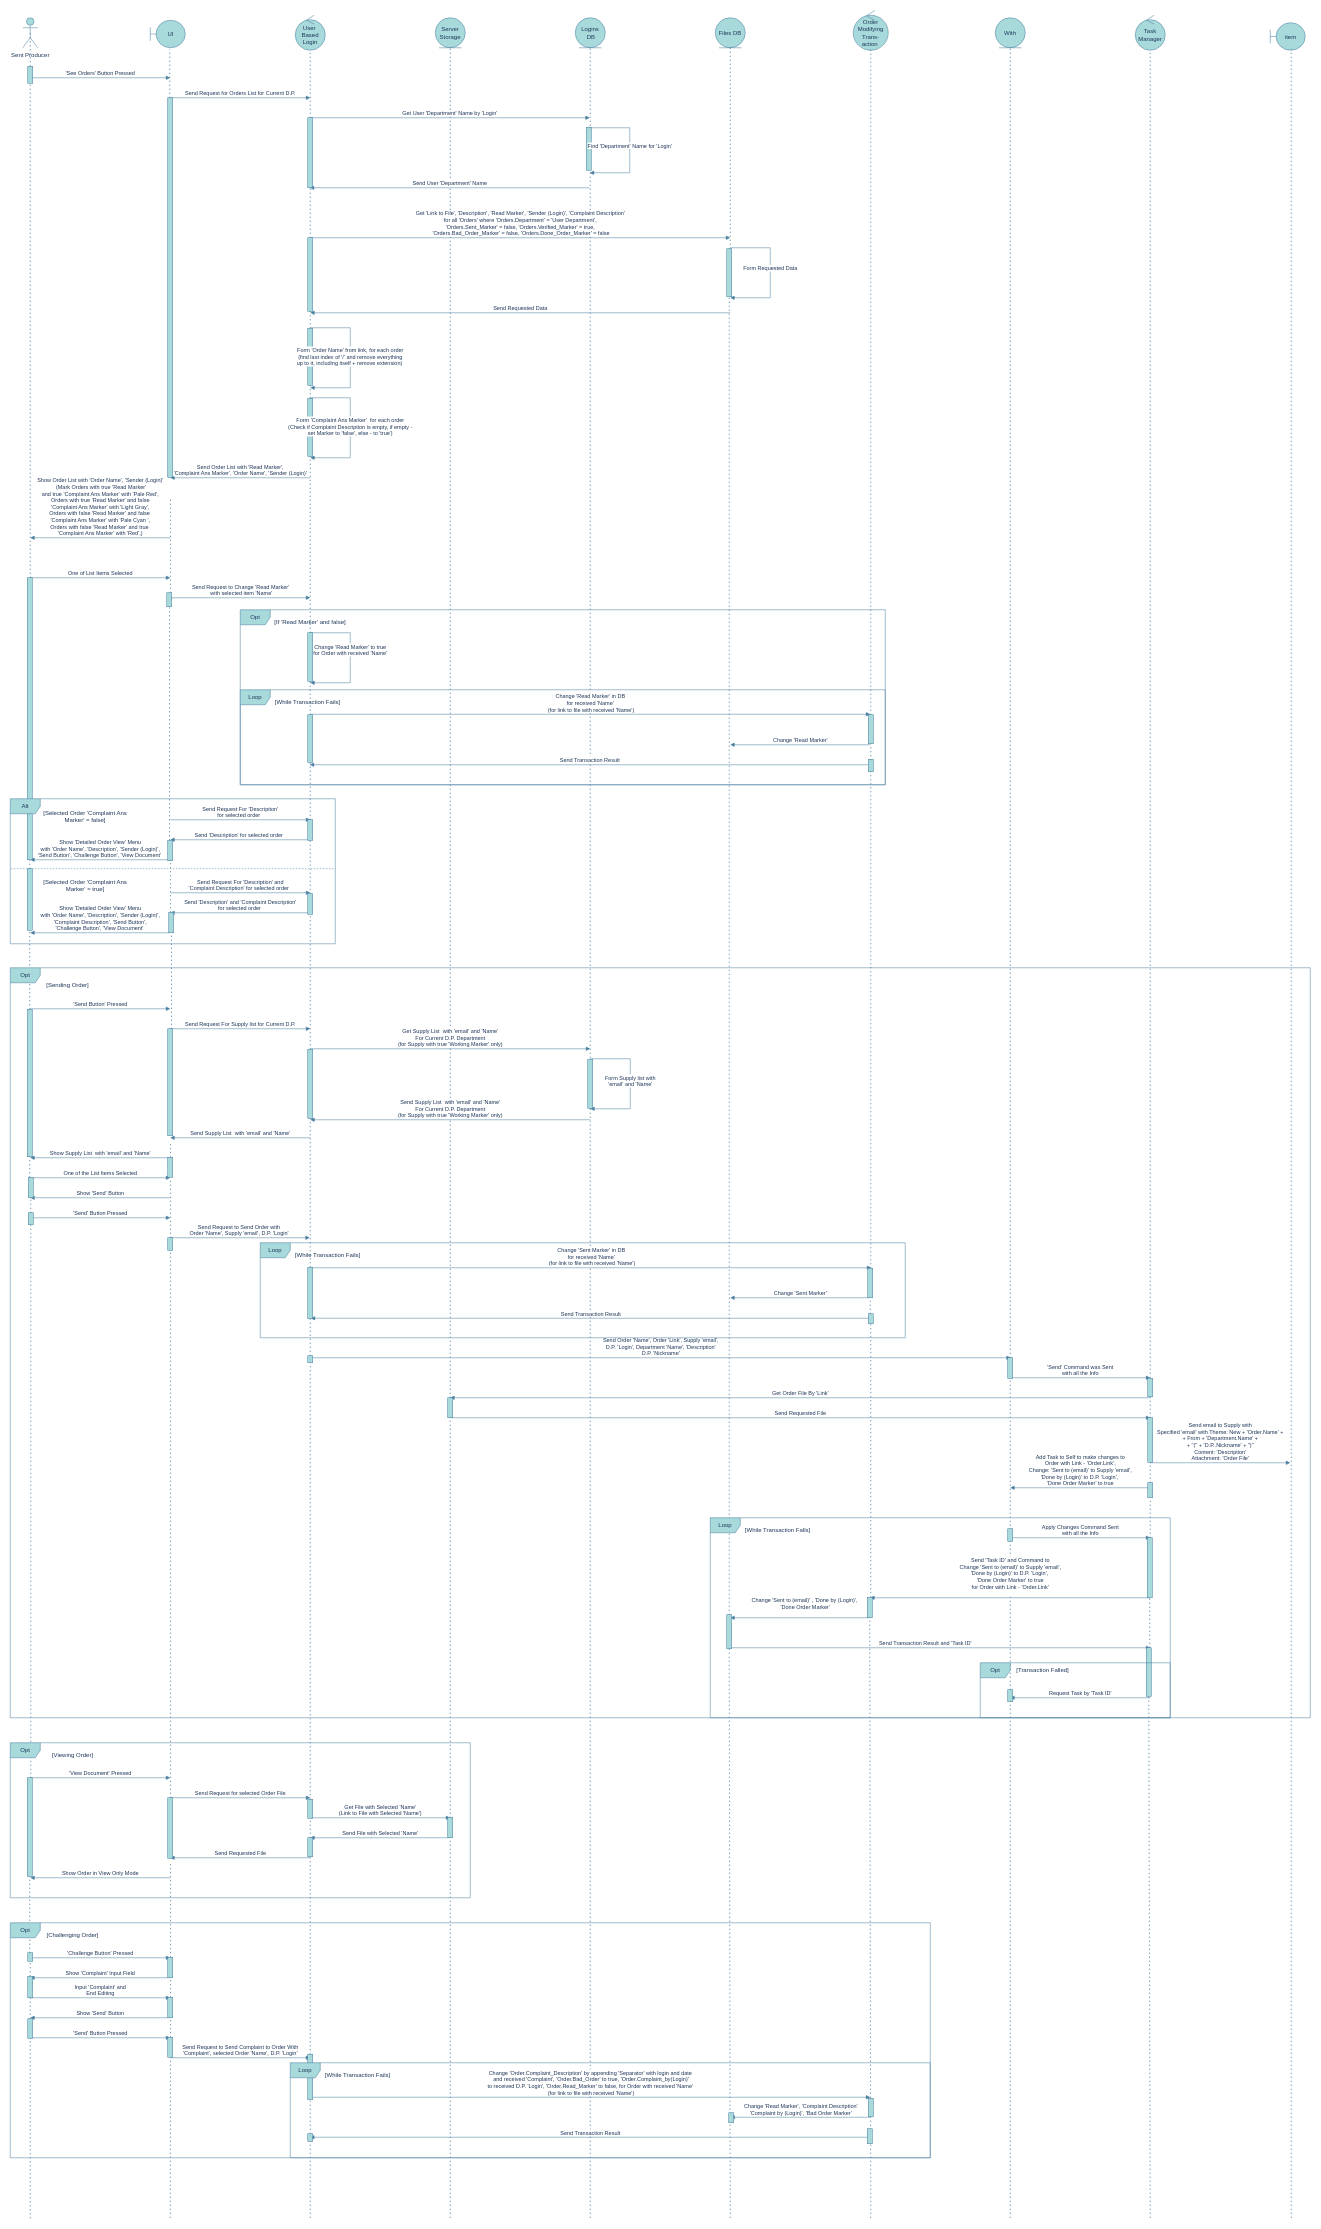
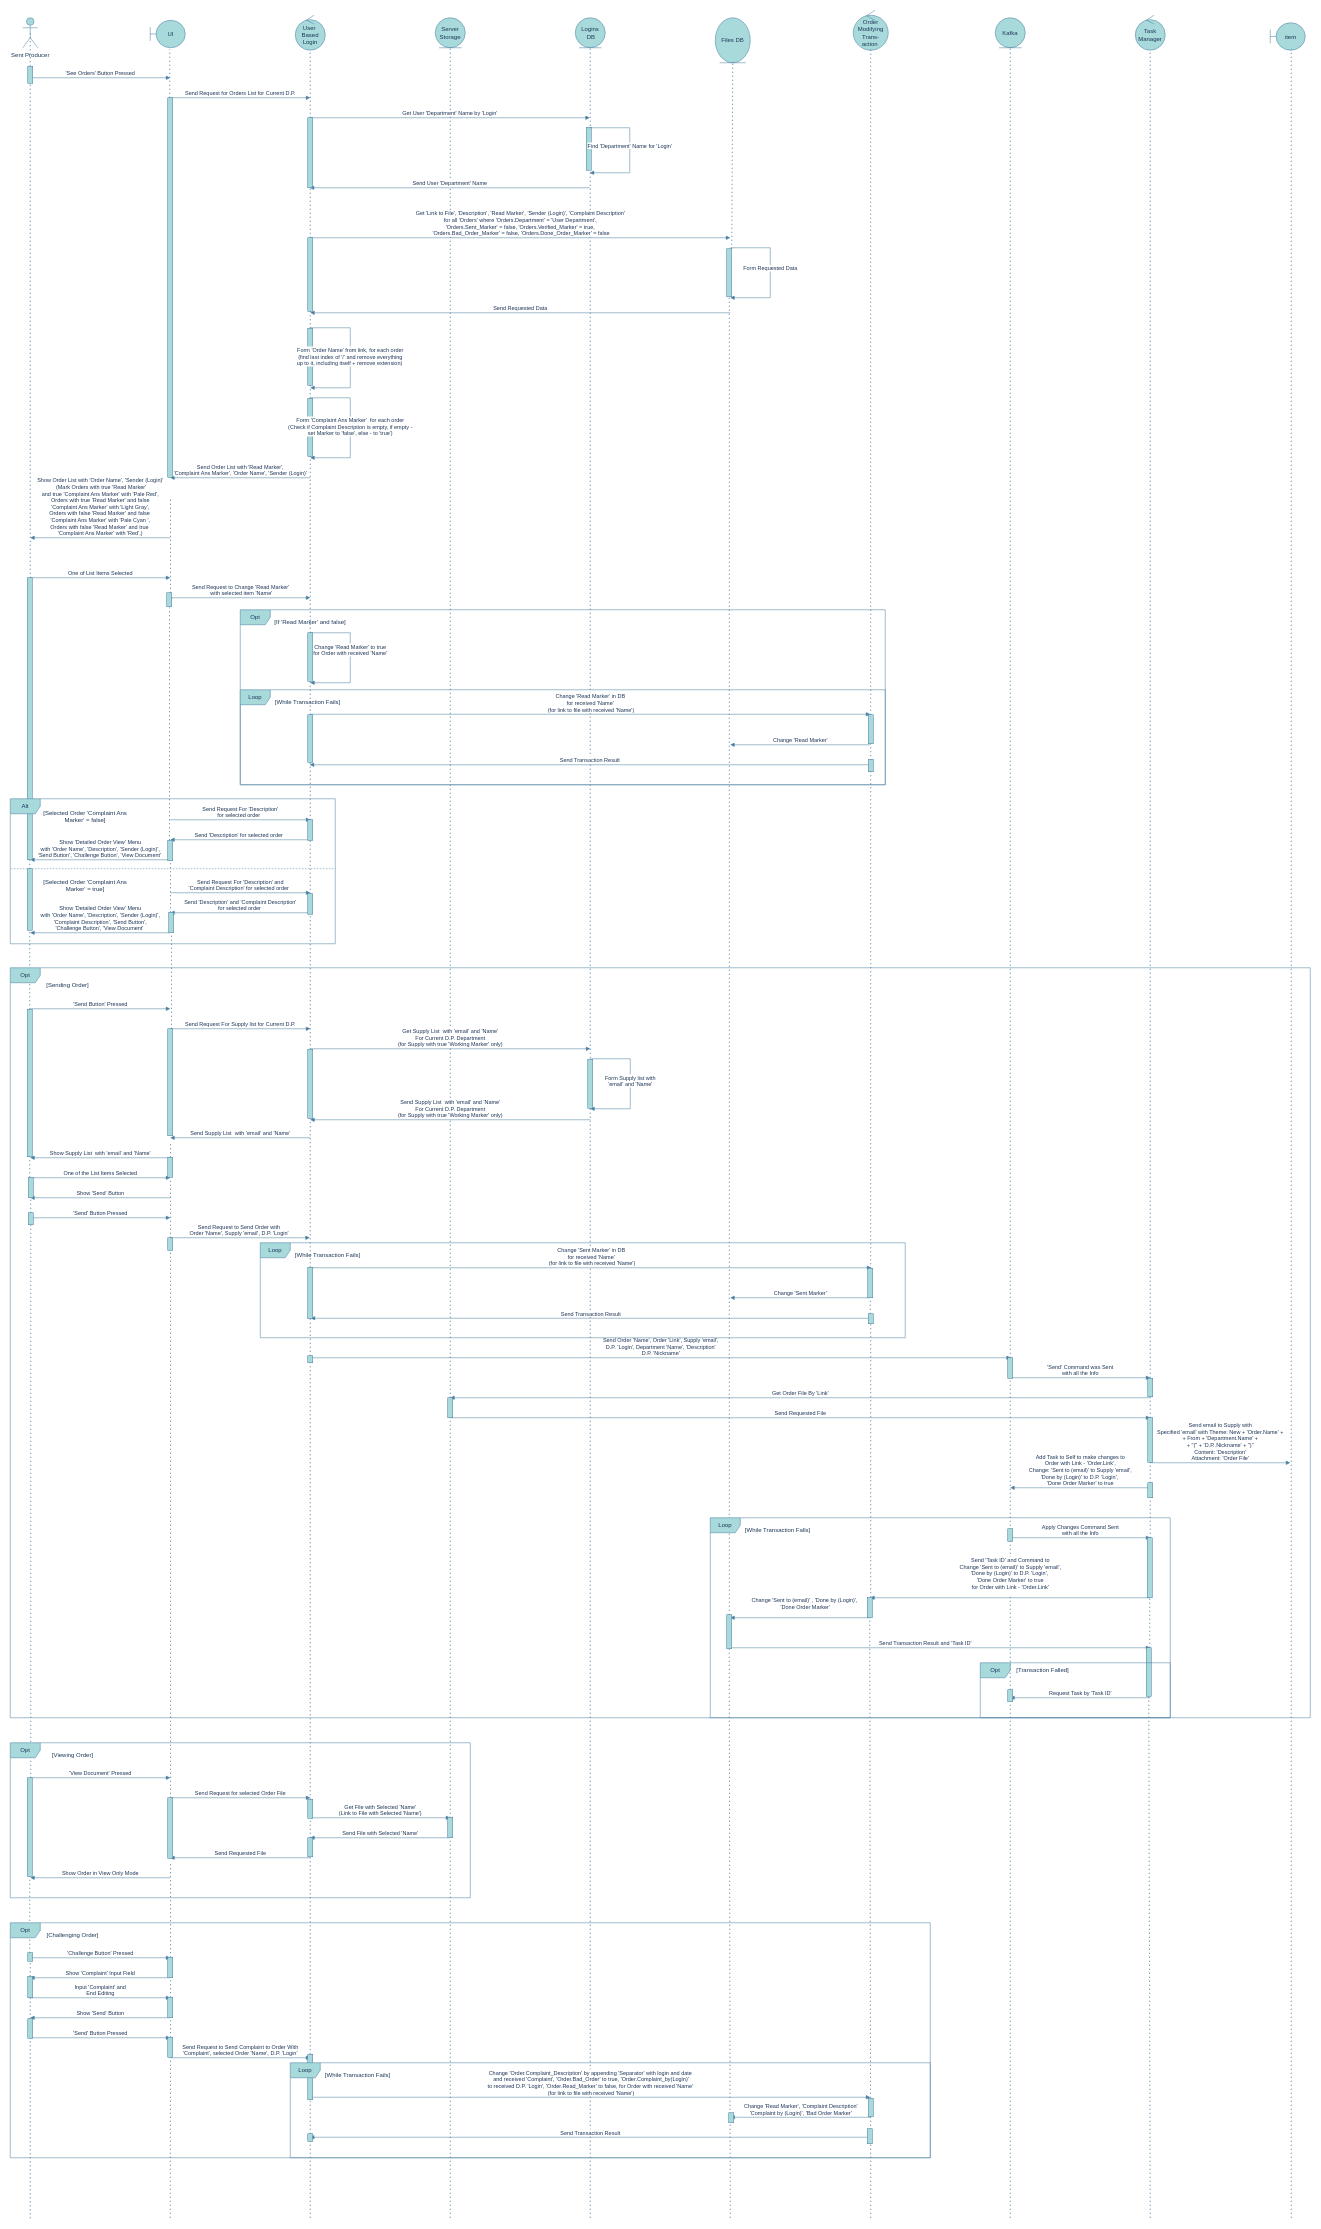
- <mxCell id="3" value="Files DB" style="ellipse;shape=umlEntity;whiteSpace=wrap;html=1;strokeColor=#457B9D;fontColor=#1D3557;fillColor=#A8DADC;" vertex="1" parent="1"><mxGeometry x="1430" y="35" width="60" height="60" as="geometry" /></mxCell>
+ <mxCell id="3" value="Files DB" style="ellipse;shape=umlEntity;whiteSpace=wrap;html=1;strokeColor=#457B9D;fontColor=#1D3557;fillColor=#A8DADC;" vertex="1" parent="1"><mxGeometry x="1430" y="35" width="70" height="90" as="geometry" /></mxCell>
- <mxCell id="5" value="With" style="ellipse;shape=umlEntity;whiteSpace=wrap;html=1;strokeColor=#457B9D;fontColor=#1D3557;fillColor=#A8DADC;" vertex="1" parent="1"><mxGeometry x="1990" y="35" width="60" height="60" as="geometry" /></mxCell>
+ <mxCell id="5" value="Kafka" style="ellipse;shape=umlEntity;whiteSpace=wrap;html=1;strokeColor=#457B9D;fontColor=#1D3557;fillColor=#A8DADC;" vertex="1" parent="1"><mxGeometry x="1990" y="35" width="60" height="60" as="geometry" /></mxCell>
